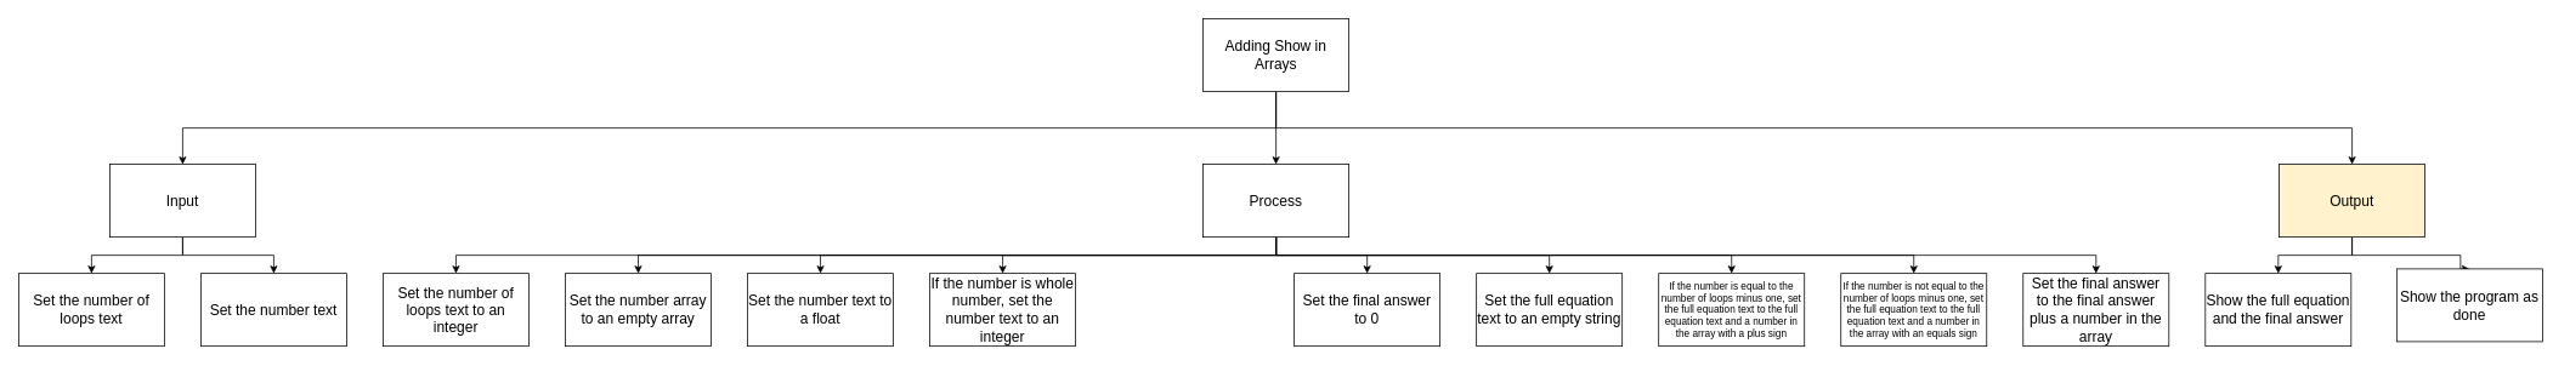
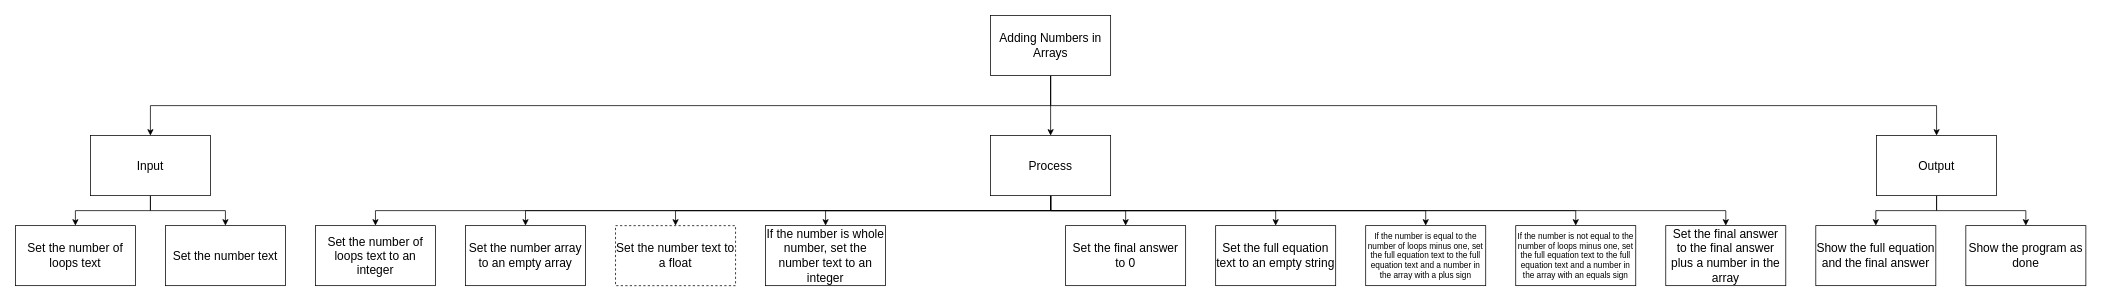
- <mxCell id="5" value="Adding Show in Arrays" style="rounded=0;whiteSpace=wrap;html=1;fontSize=16;" parent="1" vertex="1"><mxGeometry x="1320" width="160" height="80" as="geometry" y="20" /></mxCell>
+ <mxCell id="5" value="Adding Numbers in Arrays" style="rounded=0;whiteSpace=wrap;html=1;fontSize=16;" parent="1" vertex="1"><mxGeometry x="1320" width="160" height="80" as="geometry" y="20" /></mxCell>
- <mxCell id="21" value="Output" style="rounded=0;whiteSpace=wrap;html=1;fontSize=16;fillColor=#fff2cc;" parent="1" vertex="1"><mxGeometry x="2501" y="180" width="160" height="80" as="geometry" /></mxCell>
+ <mxCell id="21" value="Output" style="rounded=0;whiteSpace=wrap;html=1;fontSize=16;" parent="1" vertex="1"><mxGeometry x="2501" y="180" width="160" height="80" as="geometry" /></mxCell>
- <mxCell id="23" value="Show the program as done" style="rounded=0;whiteSpace=wrap;html=1;fontSize=16;" parent="1" vertex="1"><mxGeometry x="2630" y="295" width="160" height="80" as="geometry" /></mxCell>
+ <mxCell id="23" value="Show the program as done" style="rounded=0;whiteSpace=wrap;html=1;fontSize=16;" parent="1" vertex="1"><mxGeometry x="2620" y="300" width="160" height="80" as="geometry" /></mxCell>
- <mxCell id="27" value="Set the number text to a float" style="rounded=0;whiteSpace=wrap;html=1;fontSize=16;" vertex="1" parent="1"><mxGeometry x="820" y="300" width="160" height="80" as="geometry" /></mxCell>
+ <mxCell id="27" value="Set the number text to a float" style="rounded=0;whiteSpace=wrap;html=1;fontSize=16;dashed=1;" vertex="1" parent="1"><mxGeometry x="820" y="300" width="160" height="80" as="geometry" /></mxCell>
